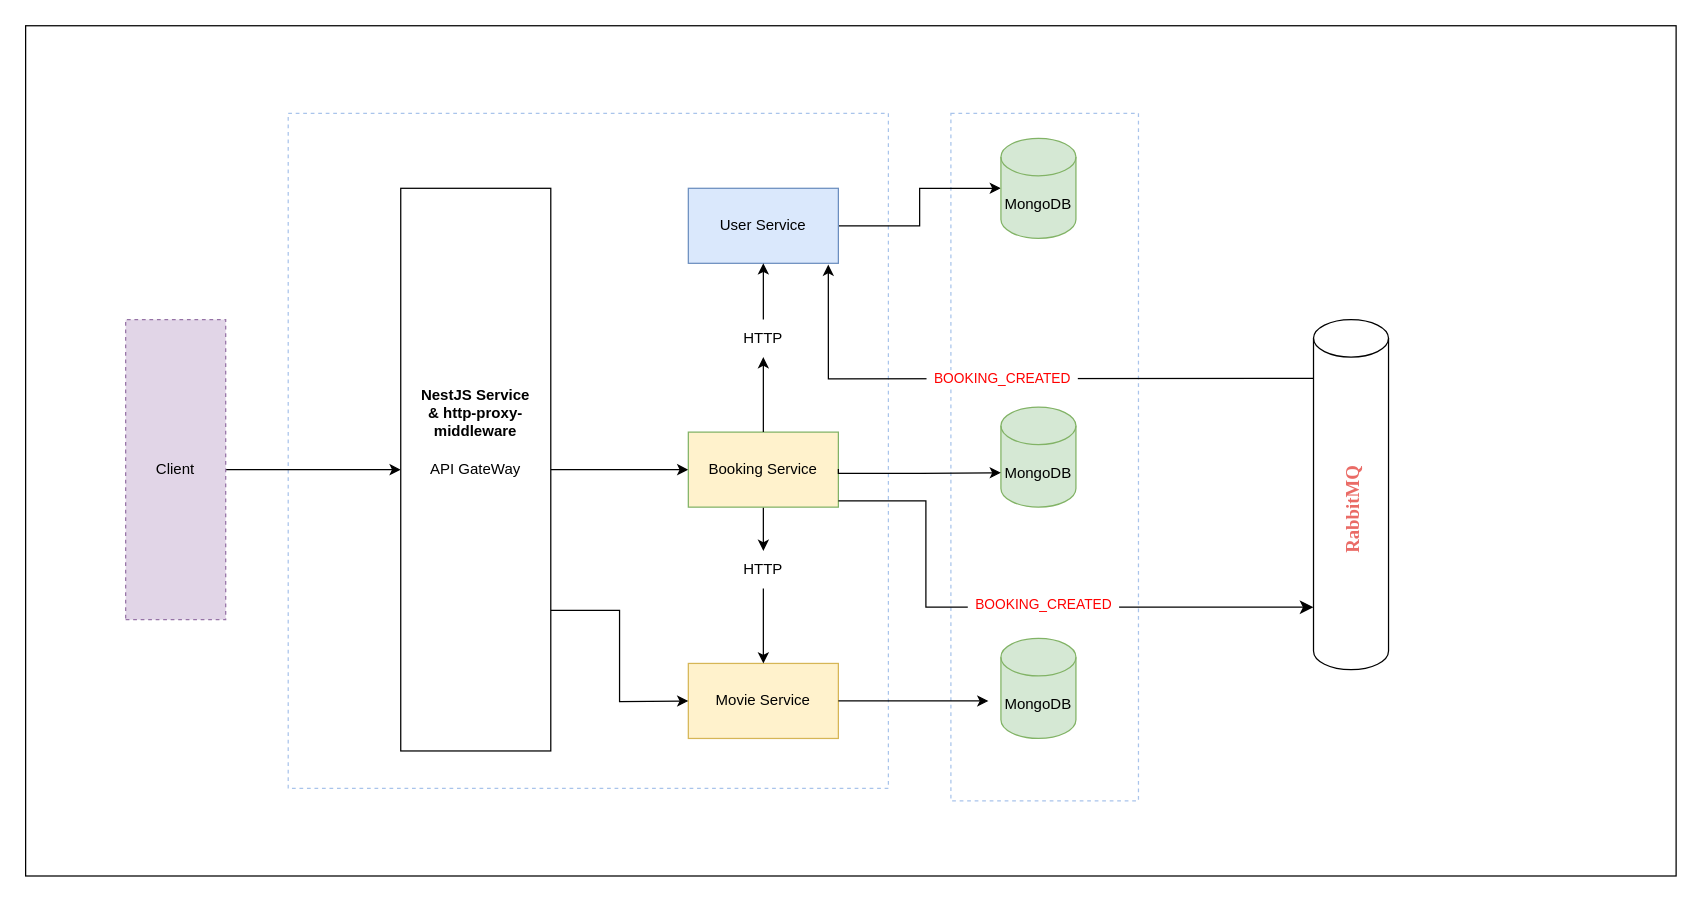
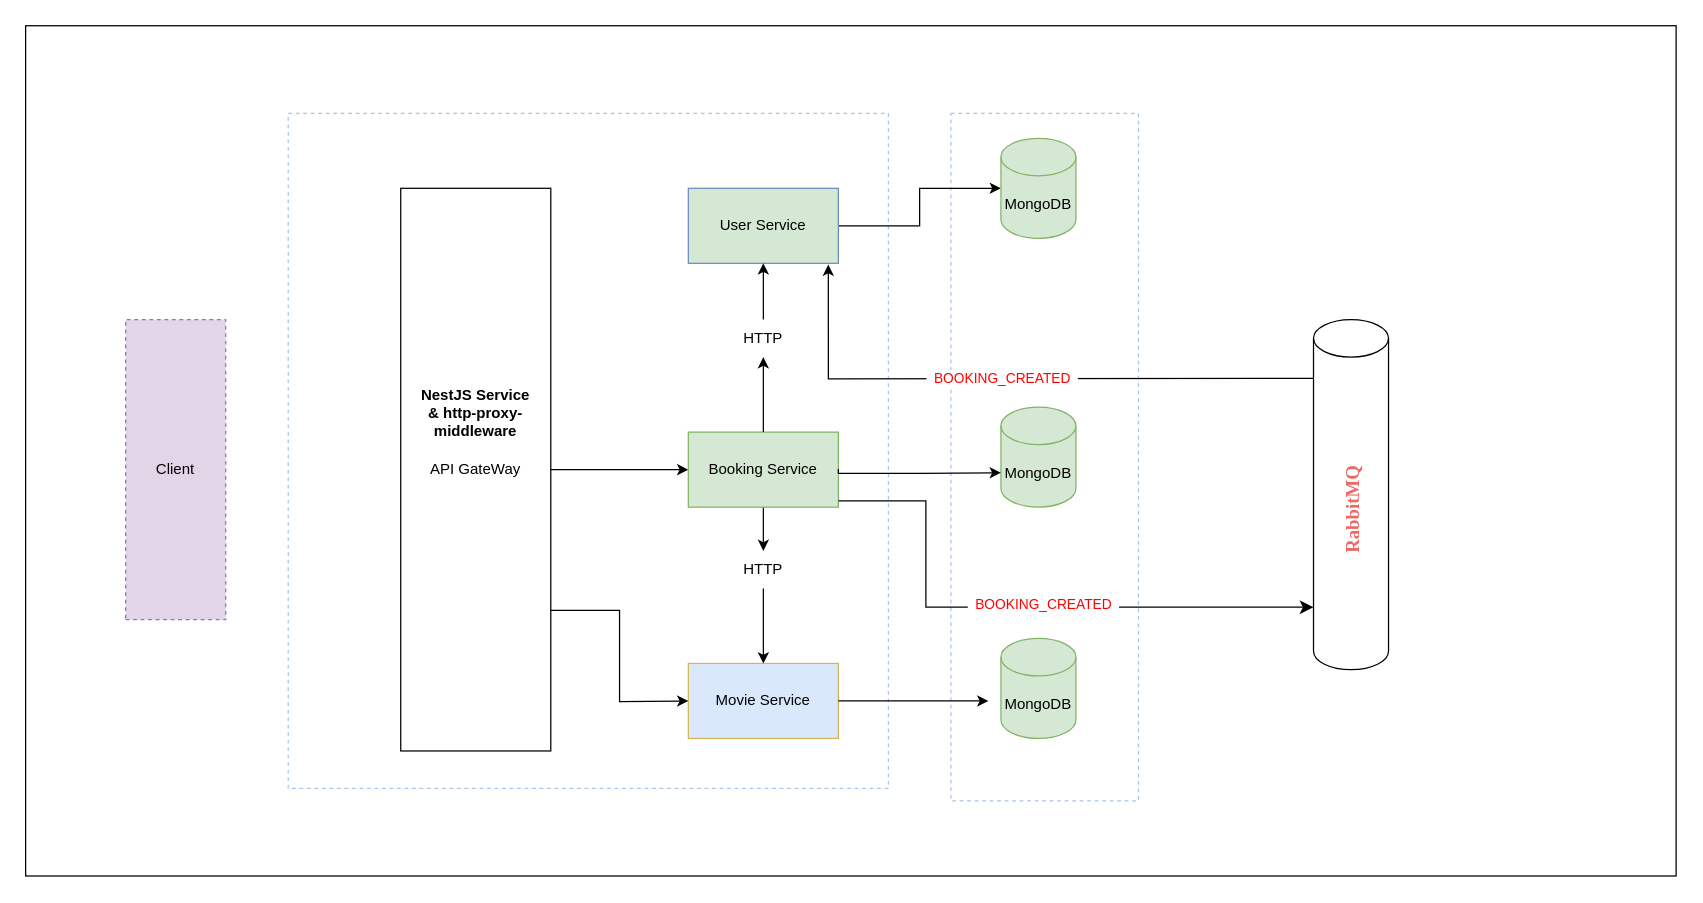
- <mxCell id="11" value="User Service" style="rounded=0;whiteSpace=wrap;html=1;fillColor=#dae8fc;strokeColor=#6c8ebf;" parent="1" vertex="1"><mxGeometry x="550" y="150" width="120" height="60" as="geometry" /></mxCell>
+ <mxCell id="11" value="User Service" style="rounded=0;whiteSpace=wrap;html=1;fillColor=#d5e8d4;strokeColor=#6c8ebf;" parent="1" vertex="1"><mxGeometry x="550" y="150" width="120" height="60" as="geometry" /></mxCell>
- <mxCell id="6" value="" style="edgeStyle=orthogonalEdgeStyle;rounded=0;orthogonalLoop=1;jettySize=auto;html=1;entryX=0;entryY=0.5;entryDx=0;entryDy=0;" parent="1" source="7" target="9" edge="1"><mxGeometry relative="1" as="geometry"><mxPoint x="200" y="375" as="sourcePoint" /><mxPoint x="250" y="375" as="targetPoint" /></mxGeometry></mxCell>
- <mxCell id="15" value="Booking Service" style="rounded=0;whiteSpace=wrap;html=1;fillColor=#fff2cc;strokeColor=#82b366;" parent="1" vertex="1"><mxGeometry x="550" y="345" width="120" height="60" as="geometry" /></mxCell>
+ <mxCell id="15" value="Booking Service" style="rounded=0;whiteSpace=wrap;html=1;fillColor=#d5e8d4;strokeColor=#82b366;" parent="1" vertex="1"><mxGeometry x="550" y="345" width="120" height="60" as="geometry" /></mxCell>
- <mxCell id="12" value="Movie Service" style="rounded=0;whiteSpace=wrap;html=1;fillColor=#fff2cc;strokeColor=#d6b656;" parent="1" vertex="1"><mxGeometry x="550" y="530" width="120" height="60" as="geometry" /></mxCell>
+ <mxCell id="12" value="Movie Service" style="rounded=0;whiteSpace=wrap;html=1;fillColor=#dae8fc;strokeColor=#d6b656;" parent="1" vertex="1"><mxGeometry x="550" y="530" width="120" height="60" as="geometry" /></mxCell>
